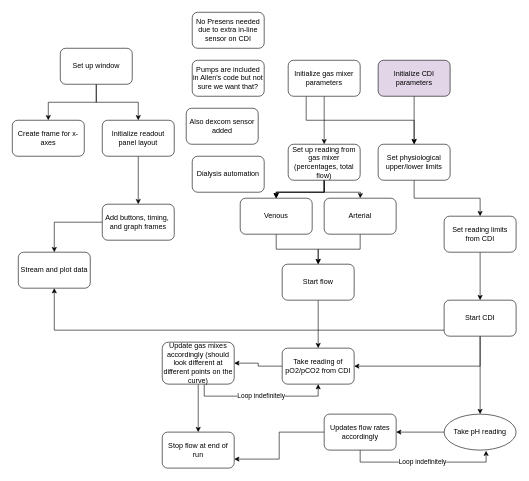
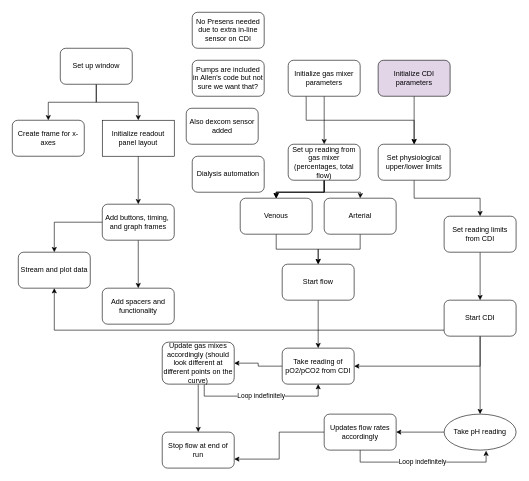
- <mxCell id="4" value="Initialize readout panel layout" style="rounded=1;whiteSpace=wrap;html=1;" vertex="1" parent="1"><mxGeometry x="170" y="200" width="120" height="60" as="geometry" /></mxCell>
+ <mxCell id="4" value="Initialize readout panel layout" style="whiteSpace=wrap;html=1;rounded=0;" vertex="1" parent="1"><mxGeometry x="170" y="200" width="120" height="60" as="geometry" /></mxCell>
+ <mxCell id="18" value="" style="edgeStyle=orthogonalEdgeStyle;rounded=0;orthogonalLoop=1;jettySize=auto;html=1;" edge="1" parent="1" source="20" target="31"><mxGeometry relative="1" as="geometry" /></mxCell>
+ <mxCell id="31" value="Add spacers and functionality" style="whiteSpace=wrap;html=1;rounded=1;" vertex="1" parent="1"><mxGeometry x="170" y="480" width="120" height="60" as="geometry" /></mxCell>
